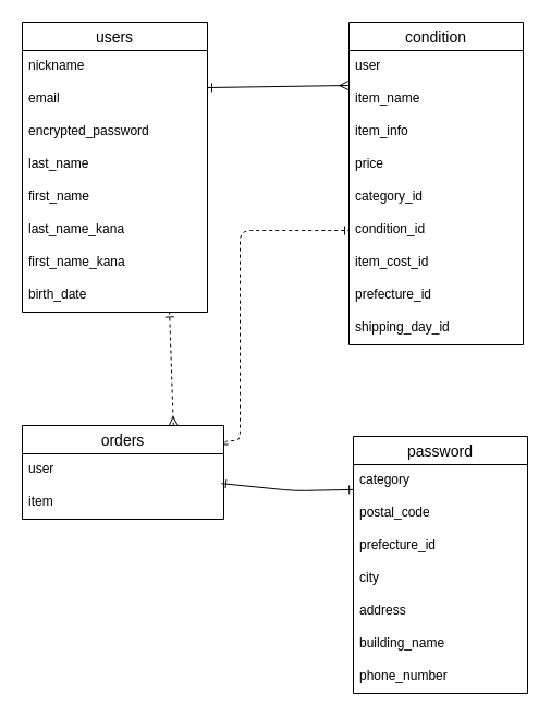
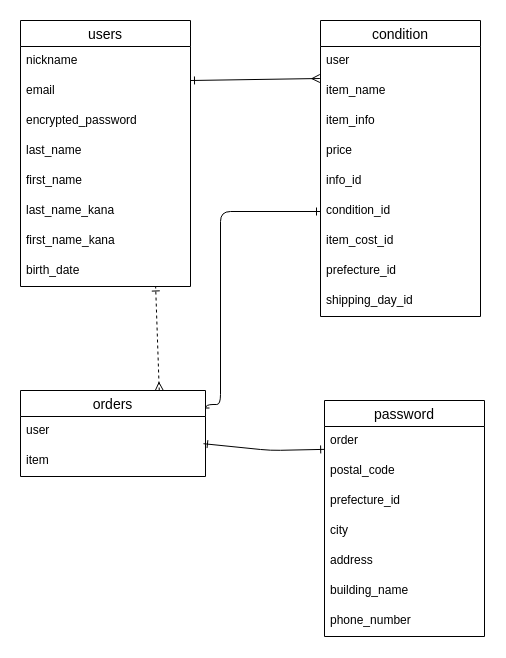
- <mxCell id="17" value="category_id" style="text;strokeColor=none;fillColor=none;spacingLeft=4;spacingRight=4;overflow=hidden;rotatable=0;points=[[0,0.5],[1,0.5]];portConstraint=eastwest;fontSize=12;" parent="12" vertex="1"><mxGeometry y="146" width="160" height="30" as="geometry" /></mxCell>
+ <mxCell id="17" value="info_id" style="text;strokeColor=none;fillColor=none;spacingLeft=4;spacingRight=4;overflow=hidden;rotatable=0;points=[[0,0.5],[1,0.5]];portConstraint=eastwest;fontSize=12;" parent="12" vertex="1"><mxGeometry y="146" width="160" height="30" as="geometry" /></mxCell>
- <mxCell id="23" style="edgeStyle=orthogonalEdgeStyle;html=1;exitX=1;exitY=0.25;exitDx=0;exitDy=0;entryX=0;entryY=0.5;entryDx=0;entryDy=0;startArrow=ERone;startFill=0;endArrow=ERone;endFill=0;dashed=1;" edge="1" parent="1" source="24" target="18"><mxGeometry relative="1" as="geometry"><Array as="points"><mxPoint x="220" y="404" /><mxPoint x="220" y="211" /></Array></mxGeometry></mxCell>
+ <mxCell id="23" style="edgeStyle=orthogonalEdgeStyle;html=1;exitX=1;exitY=0.25;exitDx=0;exitDy=0;entryX=0;entryY=0.5;entryDx=0;entryDy=0;startArrow=ERone;startFill=0;endArrow=ERone;endFill=0;" edge="1" parent="1" source="24" target="18"><mxGeometry relative="1" as="geometry"><Array as="points"><mxPoint x="220" y="404" /><mxPoint x="220" y="211" /></Array></mxGeometry></mxCell>
- <mxCell id="29" value="category&#10;" style="text;strokeColor=none;fillColor=none;spacingLeft=4;spacingRight=4;overflow=hidden;rotatable=0;points=[[0,0.5],[1,0.5]];portConstraint=eastwest;fontSize=12;" vertex="1" parent="28"><mxGeometry y="26" width="160" height="30" as="geometry" /></mxCell>
+ <mxCell id="29" value="order&#10;" style="text;strokeColor=none;fillColor=none;spacingLeft=4;spacingRight=4;overflow=hidden;rotatable=0;points=[[0,0.5],[1,0.5]];portConstraint=eastwest;fontSize=12;" vertex="1" parent="28"><mxGeometry y="26" width="160" height="30" as="geometry" /></mxCell>
